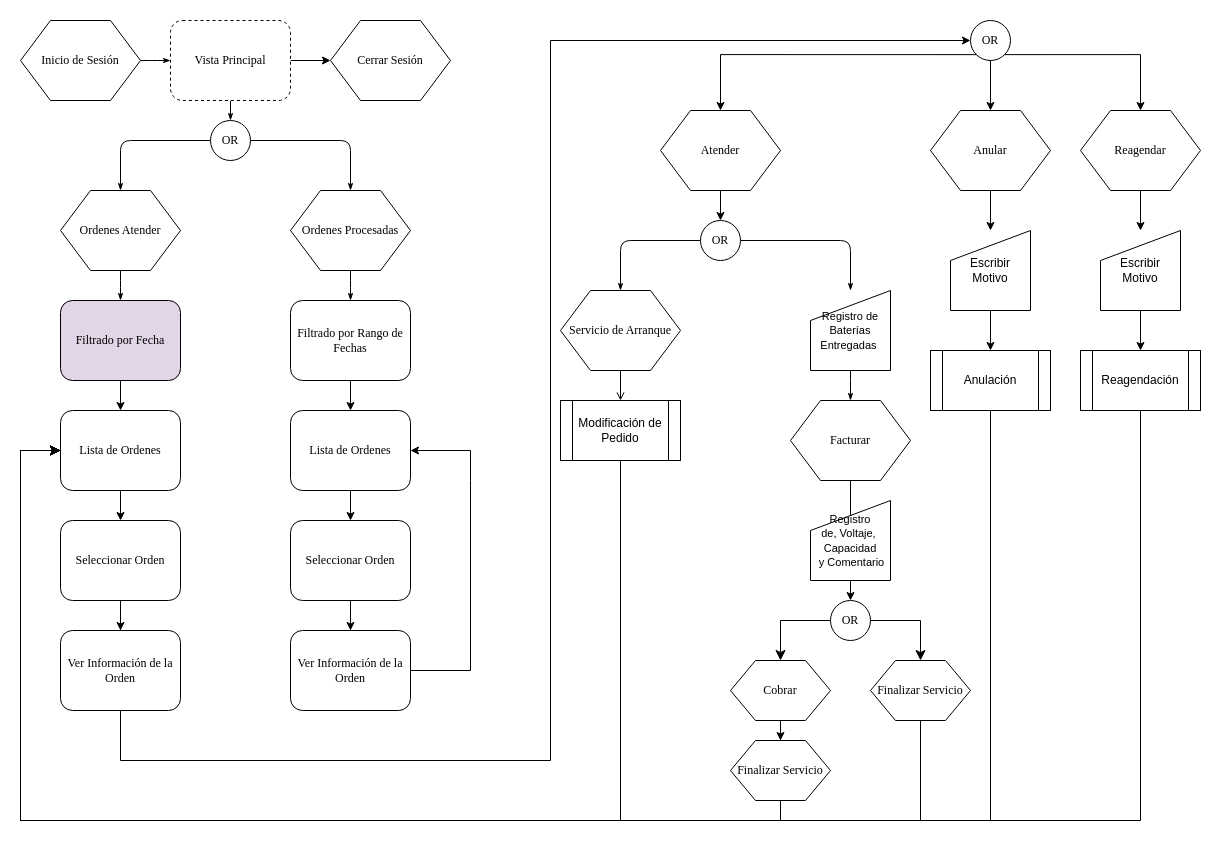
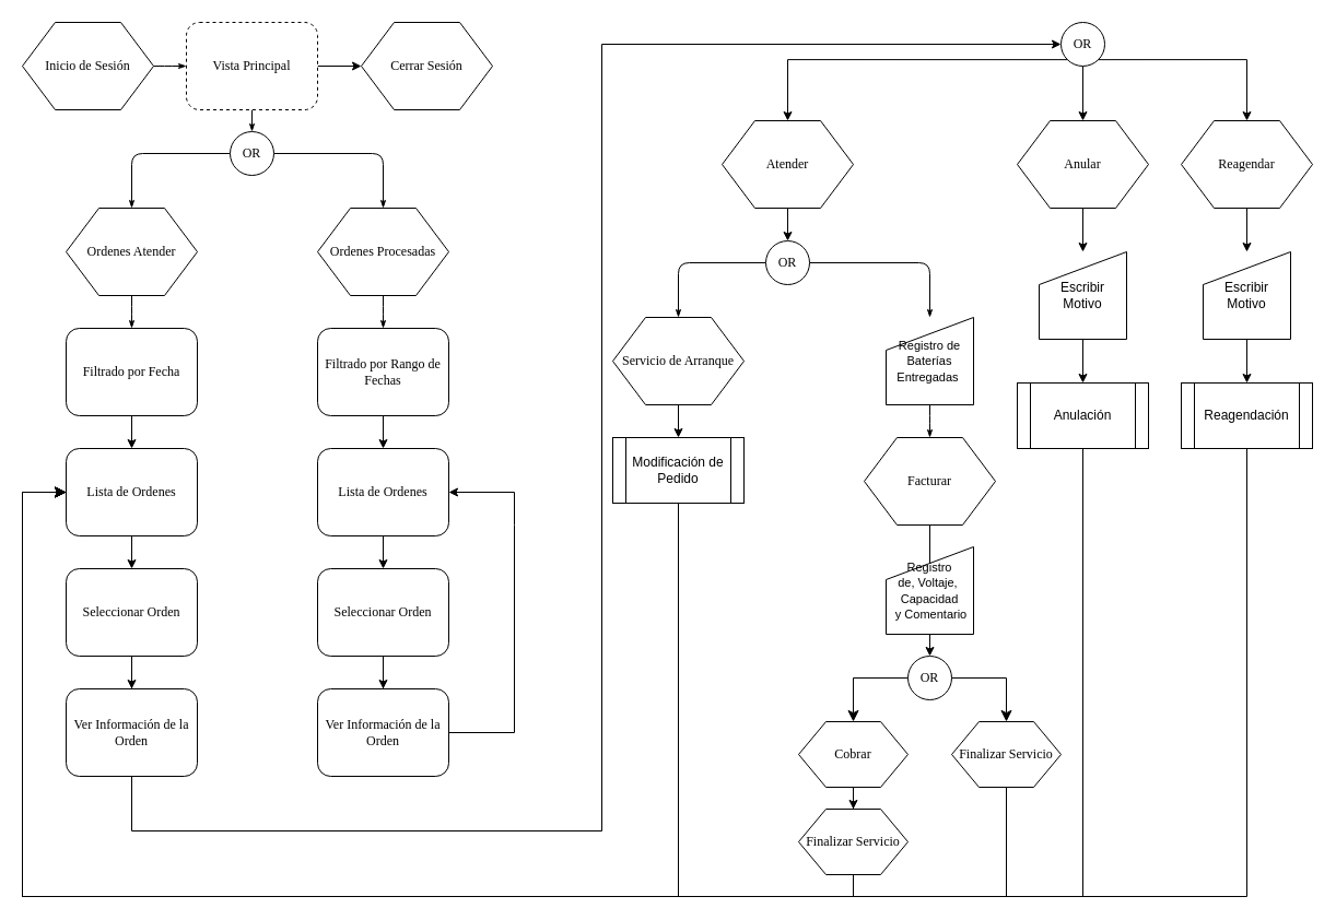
- <mxCell id="15" value="Filtrado por Fecha" style="rounded=1;whiteSpace=wrap;html=1;shadow=0;labelBackgroundColor=none;strokeWidth=1;fontFamily=Verdana;fontSize=12;align=center;fillColor=#e1d5e7;" parent="1" vertex="1"><mxGeometry x="60" y="300" width="120" height="80" as="geometry" /></mxCell>
+ <mxCell id="15" value="Filtrado por Fecha" style="rounded=1;whiteSpace=wrap;html=1;shadow=0;labelBackgroundColor=none;strokeWidth=1;fontFamily=Verdana;fontSize=12;align=center;" parent="1" vertex="1"><mxGeometry x="60" y="300" width="120" height="80" as="geometry" /></mxCell>
- <mxCell id="51" value="" style="edgeStyle=orthogonalEdgeStyle;rounded=0;orthogonalLoop=1;jettySize=auto;html=1;endArrow=open;" edge="1" parent="1" source="52" target="55"><mxGeometry relative="1" as="geometry" /></mxCell>
+ <mxCell id="51" value="" style="edgeStyle=orthogonalEdgeStyle;rounded=0;orthogonalLoop=1;jettySize=auto;html=1;" edge="1" parent="1" source="52" target="55"><mxGeometry relative="1" as="geometry" /></mxCell>
